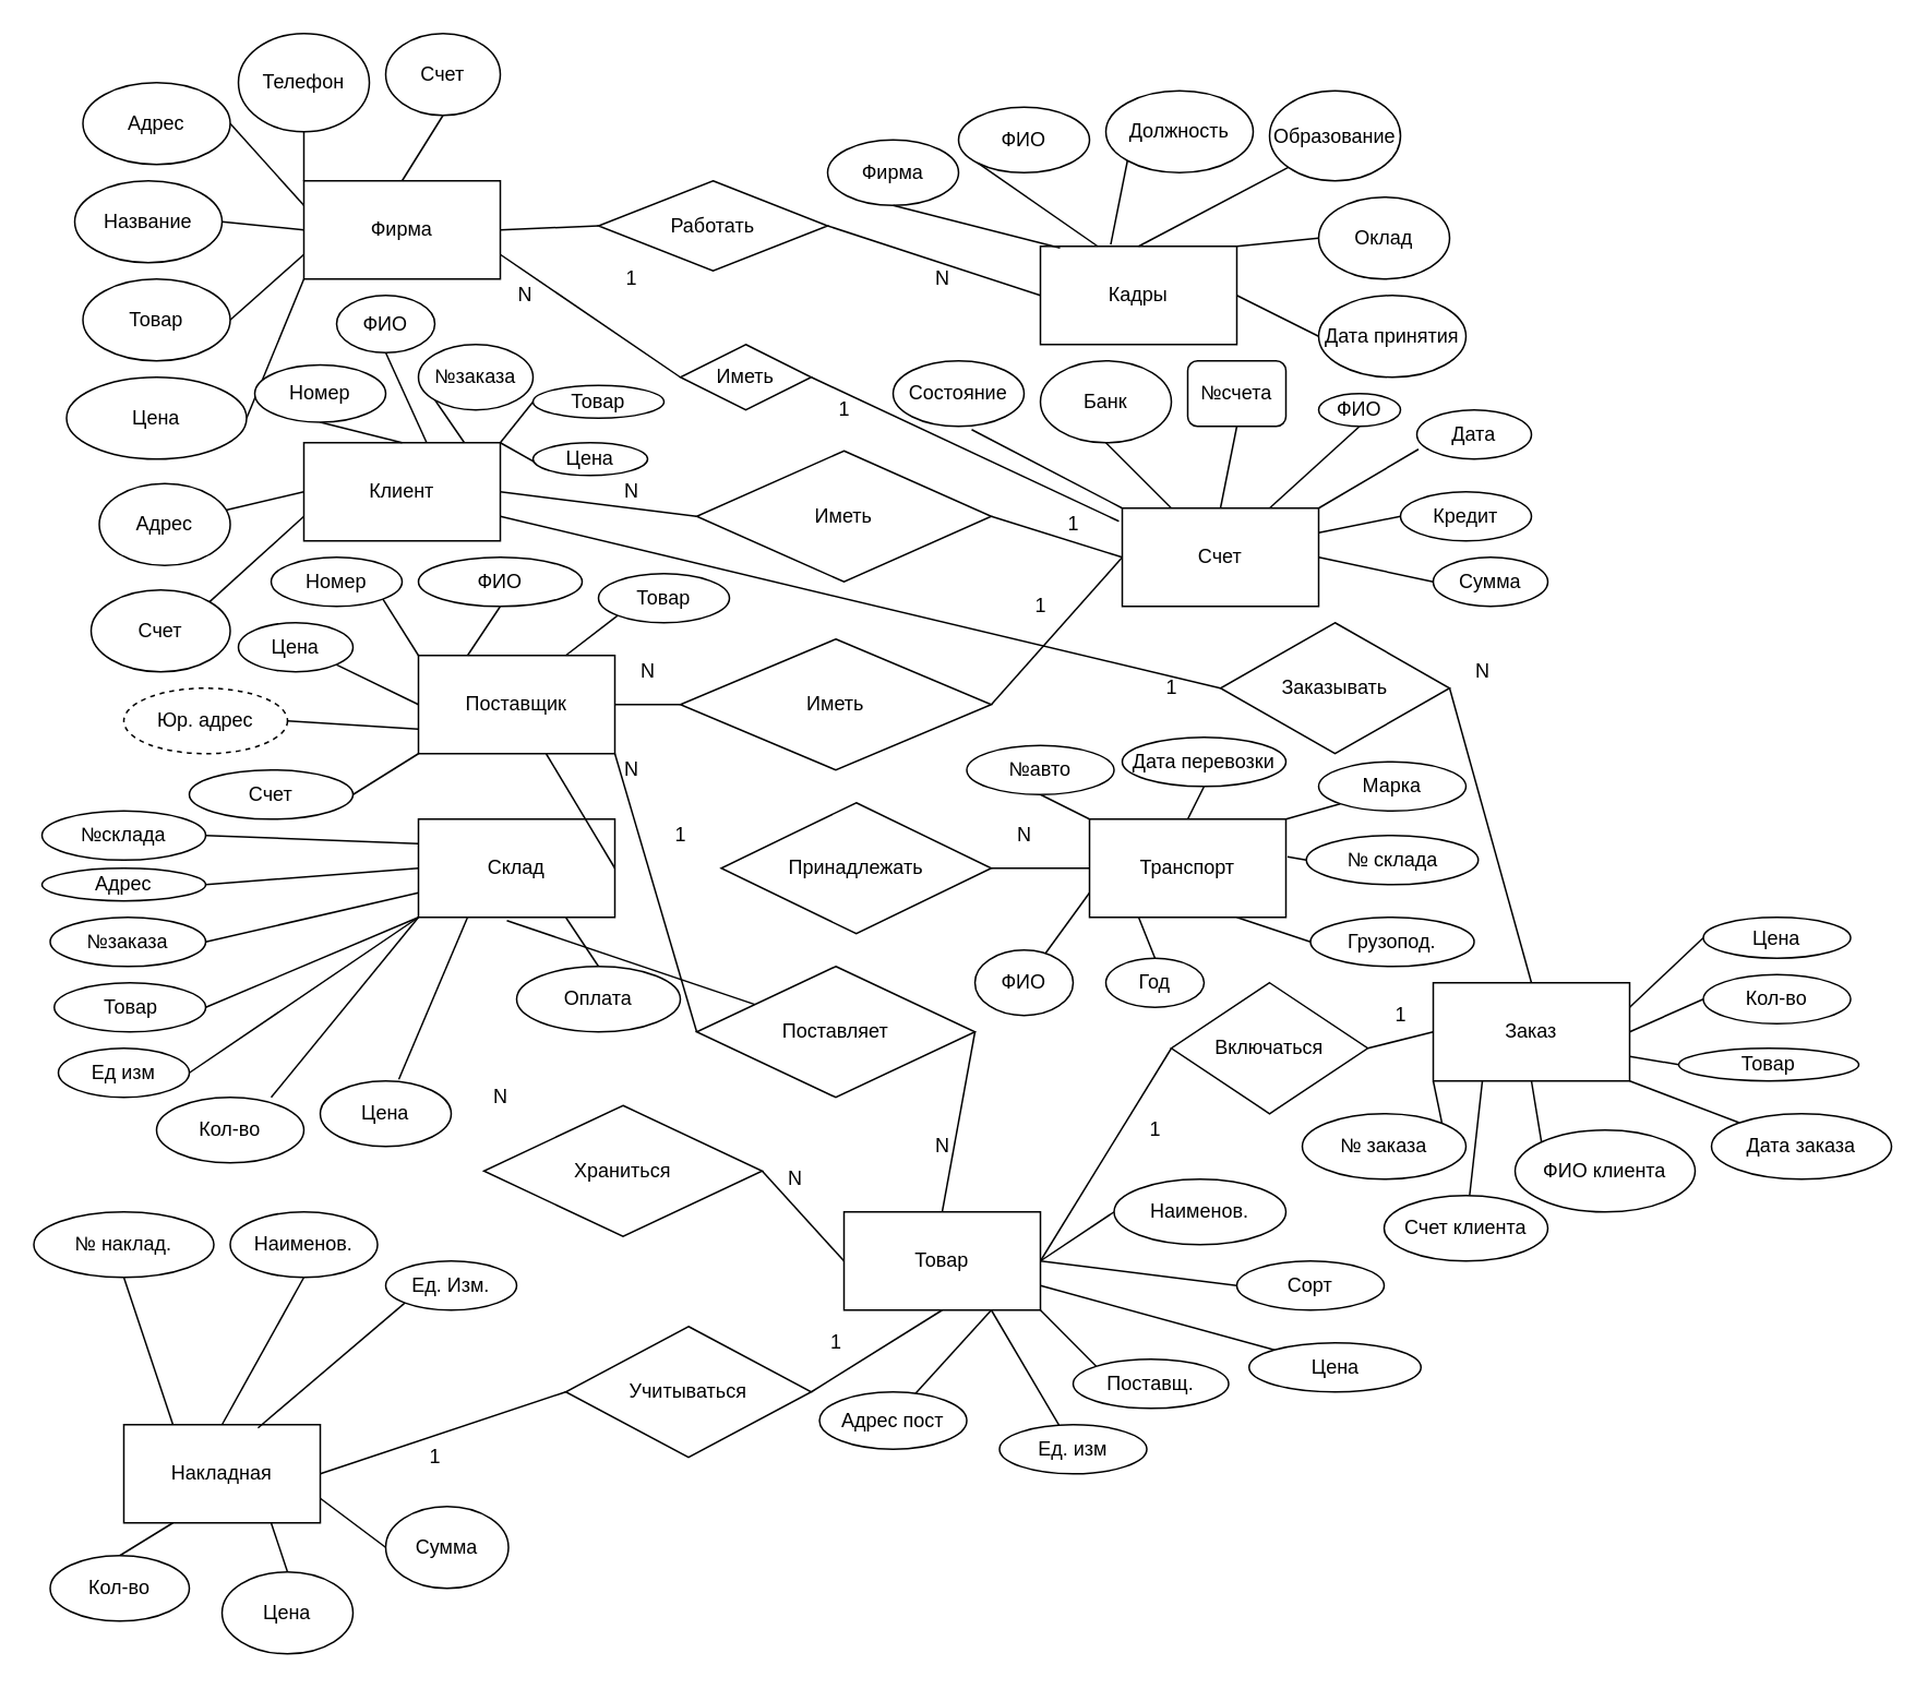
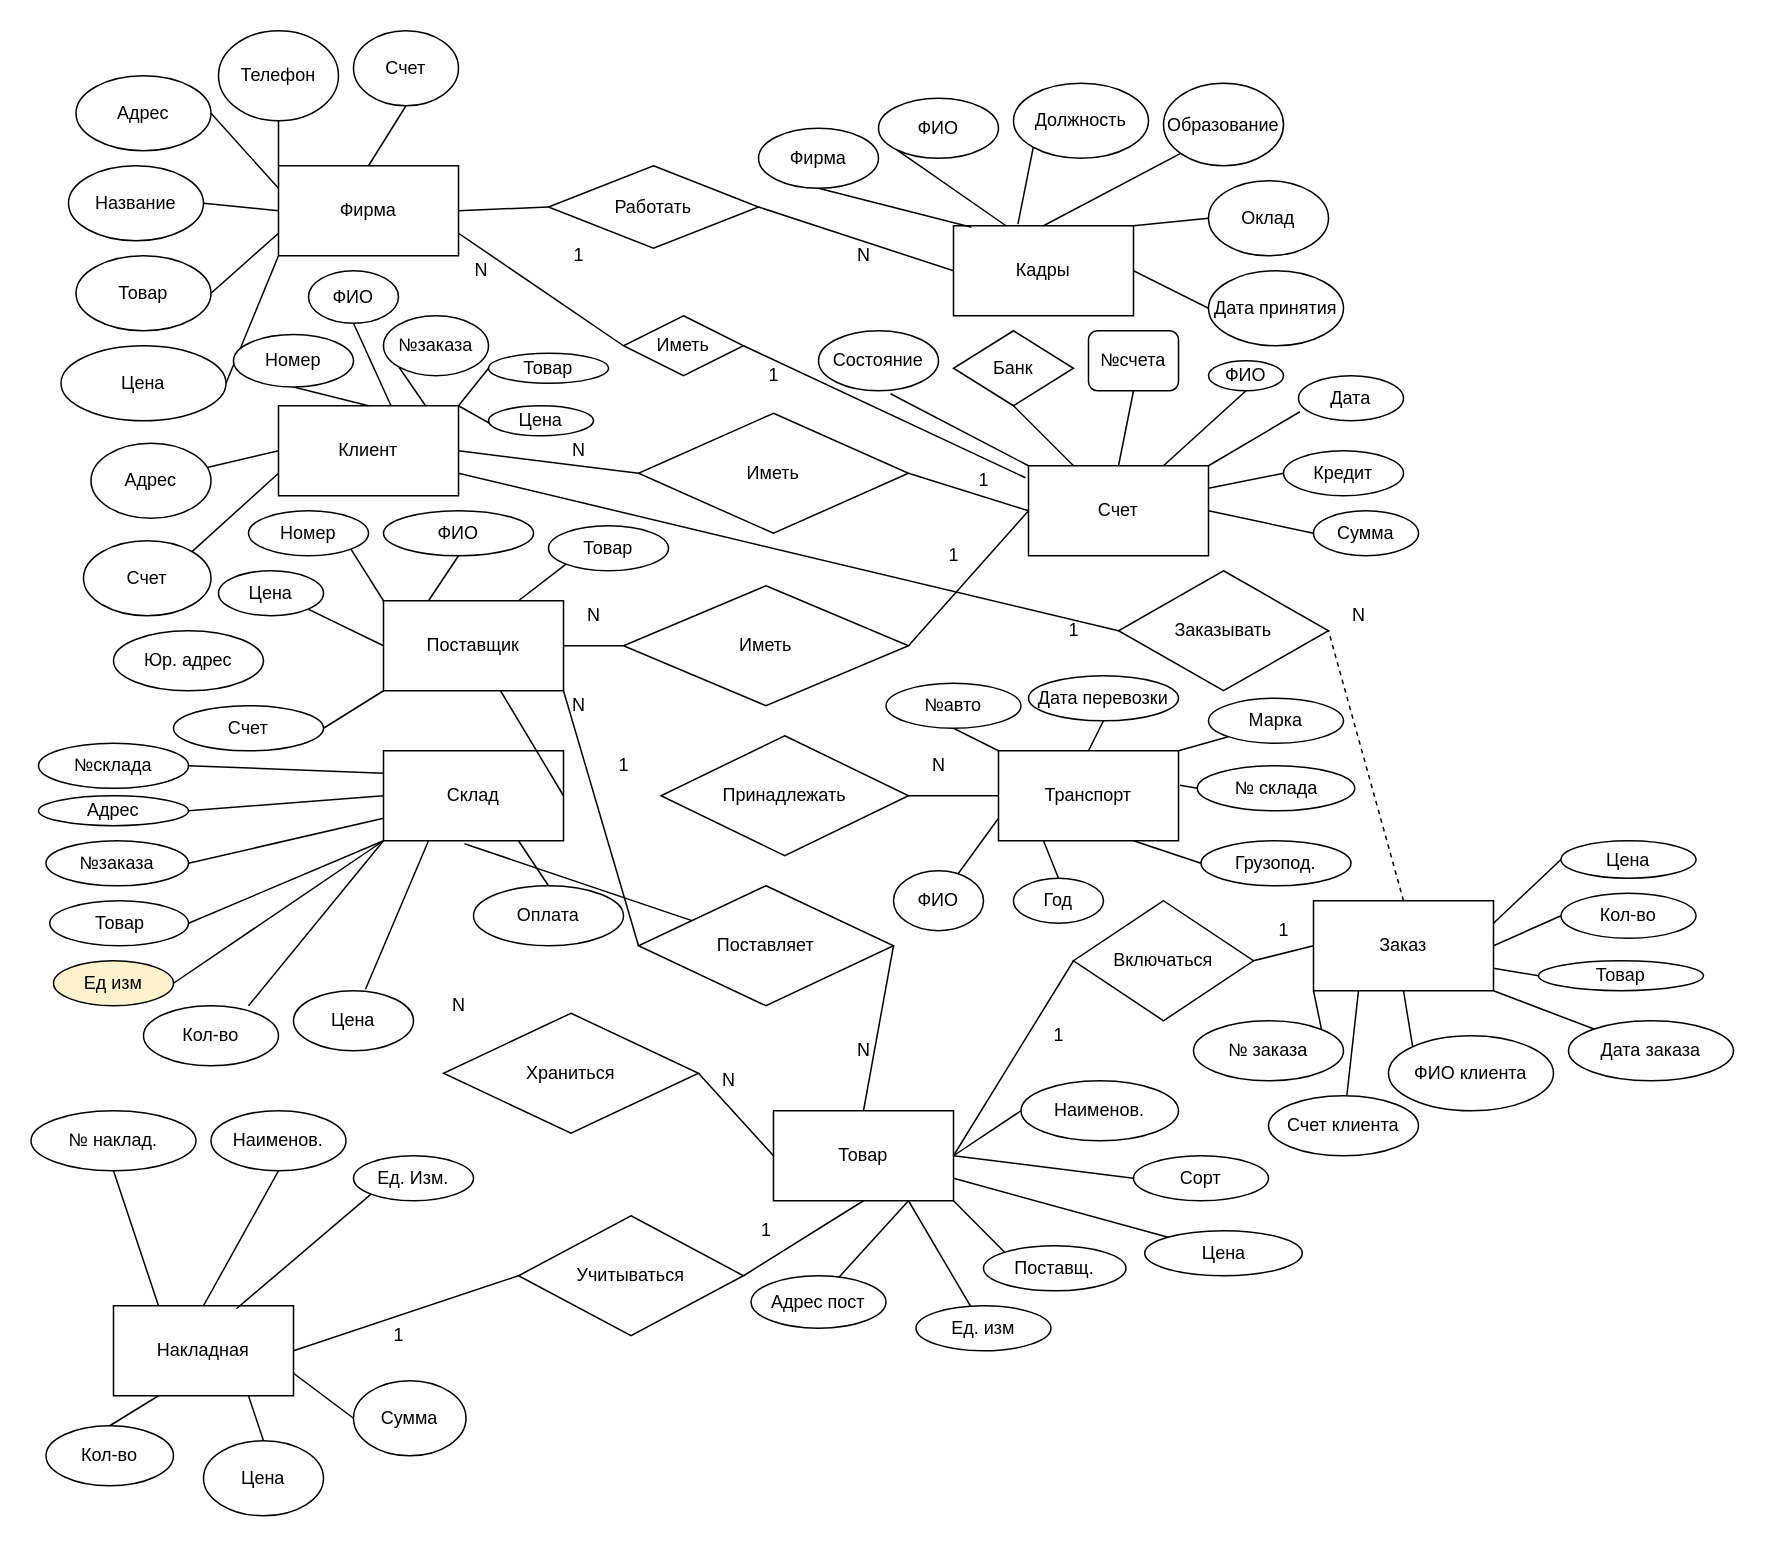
- <mxCell id="121" value="Банк" style="ellipse;whiteSpace=wrap;html=1;" parent="1" vertex="1"><mxGeometry x="635" y="220" width="80" height="50" as="geometry" /></mxCell>
+ <mxCell id="121" value="Банк" style="rhombus;whiteSpace=wrap;html=1;" parent="1" vertex="1"><mxGeometry x="635" y="220" width="80" height="50" as="geometry" /></mxCell>
- <mxCell id="129" value="Юр. адрес" style="ellipse;whiteSpace=wrap;html=1;dashed=1;" parent="1" vertex="1"><mxGeometry x="75" y="420" width="100" height="40" as="geometry" /></mxCell>
+ <mxCell id="129" value="Юр. адрес" style="ellipse;whiteSpace=wrap;html=1;" parent="1" vertex="1"><mxGeometry x="75" y="420" width="100" height="40" as="geometry" /></mxCell>
- <mxCell id="128" style="edgeStyle=none;orthogonalLoop=1;jettySize=auto;html=1;exitX=1;exitY=0.5;exitDx=0;exitDy=0;entryX=0;entryY=0.75;entryDx=0;entryDy=0;endArrow=none;" parent="1" source="129" target="10" edge="1"><mxGeometry relative="1" as="geometry" /></mxCell>
- <mxCell id="61" value="" style="endArrow=none;html=1;entryX=1;entryY=0.5;entryDx=0;entryDy=0;exitX=0.5;exitY=0;exitDx=0;exitDy=0;" parent="1" source="37" target="60" edge="1"><mxGeometry width="50" height="50" relative="1" as="geometry"><mxPoint x="675" y="580" as="sourcePoint" /><mxPoint x="725" y="530" as="targetPoint" /></mxGeometry></mxCell>
+ <mxCell id="61" value="" style="endArrow=none;html=1;entryX=1;entryY=0.5;entryDx=0;entryDy=0;exitX=0.5;exitY=0;exitDx=0;exitDy=0;dashed=1;" parent="1" source="37" target="60" edge="1"><mxGeometry width="50" height="50" relative="1" as="geometry"><mxPoint x="675" y="580" as="sourcePoint" /><mxPoint x="725" y="530" as="targetPoint" /></mxGeometry></mxCell>
- <mxCell id="149" value="Ед изм" style="ellipse;whiteSpace=wrap;html=1;" parent="1" vertex="1"><mxGeometry x="35" y="640" width="80" height="30" as="geometry" /></mxCell>
+ <mxCell id="149" value="Ед изм" style="ellipse;whiteSpace=wrap;html=1;fillColor=#fff2cc;" parent="1" vertex="1"><mxGeometry x="35" y="640" width="80" height="30" as="geometry" /></mxCell>
